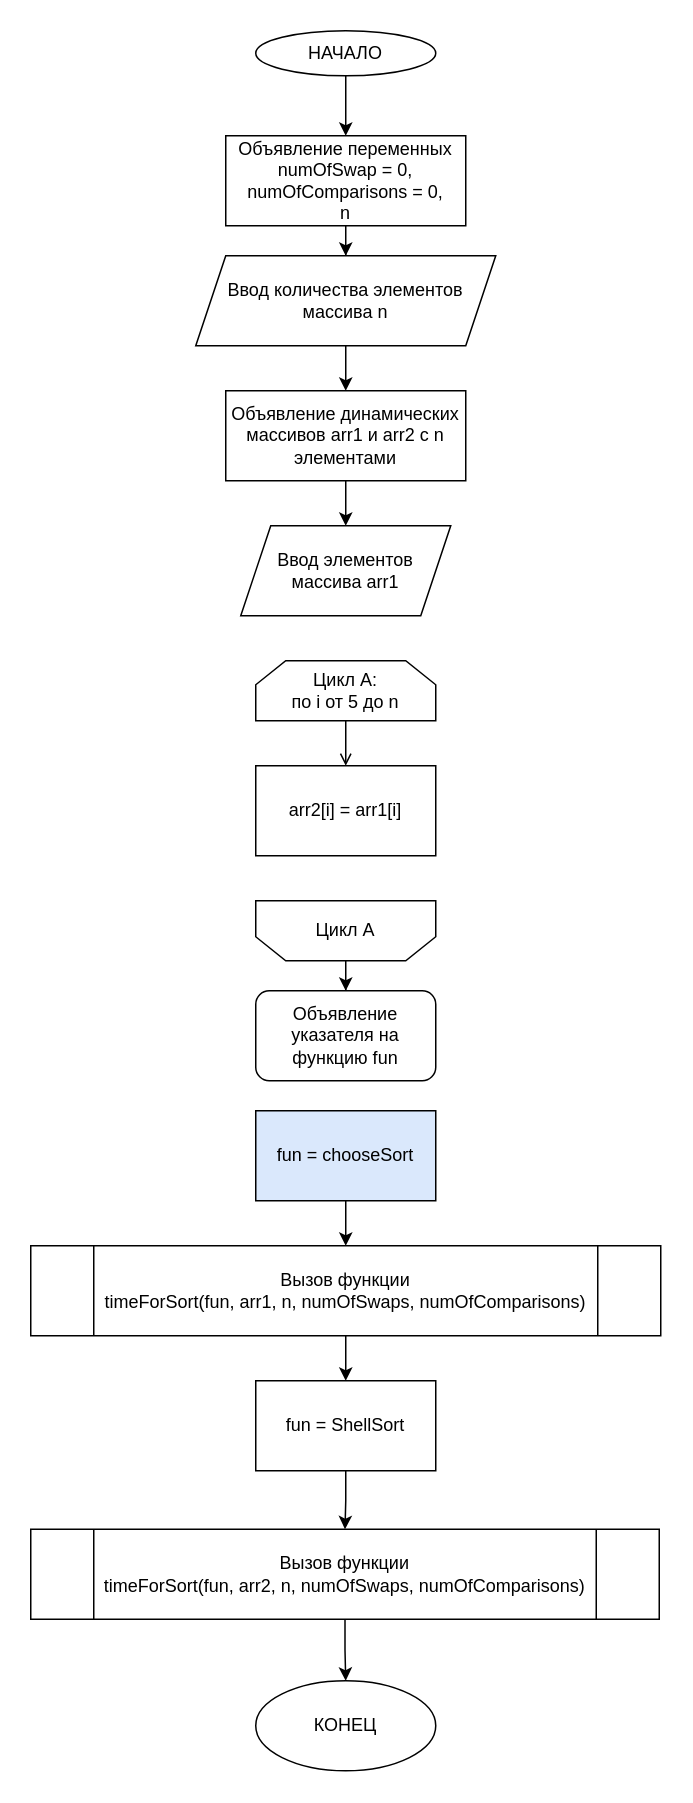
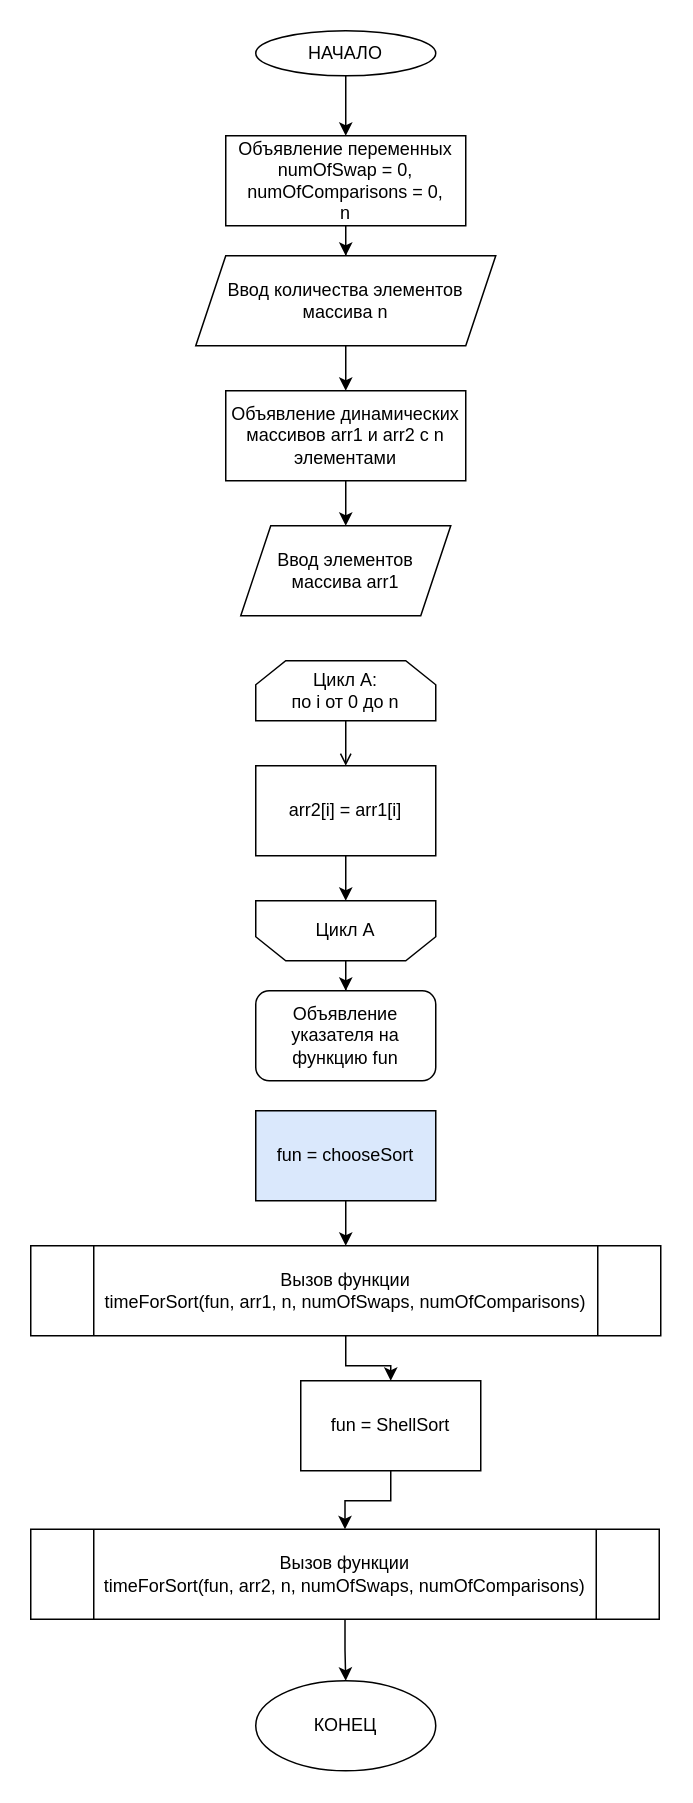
- <mxCell id="12" value="Цикл А:&lt;br&gt;по i от 5 до n" style="shape=loopLimit;whiteSpace=wrap;html=1;" parent="1" vertex="1"><mxGeometry x="170" y="440" width="120" height="40" as="geometry" /></mxCell>
+ <mxCell id="12" value="Цикл А:&lt;br&gt;по i от 0 до n" style="shape=loopLimit;whiteSpace=wrap;html=1;" parent="1" vertex="1"><mxGeometry x="170" y="440" width="120" height="40" as="geometry" /></mxCell>
+ <mxCell id="13" style="edgeStyle=orthogonalEdgeStyle;rounded=0;orthogonalLoop=1;jettySize=auto;html=1;entryX=0.5;entryY=1;entryDx=0;entryDy=0;" parent="1" source="14" target="16" edge="1"><mxGeometry relative="1" as="geometry" /></mxCell>
- <mxCell id="23" value="fun = ShellSort" style="whiteSpace=wrap;html=1;" parent="1" vertex="1"><mxGeometry x="170" y="920" width="120" height="60" as="geometry" /></mxCell>
+ <mxCell id="23" value="fun = ShellSort" style="whiteSpace=wrap;html=1;" parent="1" vertex="1"><mxGeometry x="200" y="920" width="120" height="60" as="geometry" /></mxCell>
